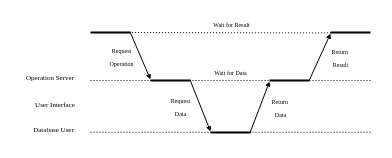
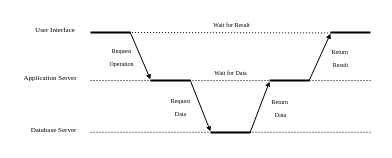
- <mxCell id="14" value="&lt;font face=&quot;Old Standard TT&quot; style=&quot;font-size: 7px&quot;&gt;Operation Server&lt;br&gt;&lt;/font&gt;" style="text;html=1;strokeColor=none;fillColor=none;align=center;verticalAlign=middle;whiteSpace=wrap;rounded=0;" vertex="1" parent="1"><mxGeometry x="20" y="68" width="60" height="16" as="geometry" /></mxCell>
+ <mxCell id="14" value="&lt;font face=&quot;Old Standard TT&quot; style=&quot;font-size: 7px&quot;&gt;Application Server&lt;br&gt;&lt;/font&gt;" style="text;html=1;strokeColor=none;fillColor=none;align=center;verticalAlign=middle;whiteSpace=wrap;rounded=0;" vertex="1" parent="1"><mxGeometry x="20" y="68" width="60" height="16" as="geometry" /></mxCell>
- <mxCell id="13" value="&lt;font face=&quot;Old Standard TT&quot; style=&quot;font-size: 7px&quot;&gt;User Interface&lt;/font&gt;" style="text;html=1;strokeColor=none;fillColor=none;align=center;verticalAlign=middle;whiteSpace=wrap;rounded=0;" vertex="1" parent="1"><mxGeometry x="30" y="95" width="50" height="16" as="geometry" /></mxCell>
+ <mxCell id="13" value="&lt;font face=&quot;Old Standard TT&quot; style=&quot;font-size: 7px&quot;&gt;User Interface&lt;/font&gt;" style="text;html=1;strokeColor=none;fillColor=none;align=center;verticalAlign=middle;whiteSpace=wrap;rounded=0;" vertex="1" parent="1"><mxGeometry x="30" y="20" width="50" height="16" as="geometry" /></mxCell>
- <mxCell id="16" value="&lt;font face=&quot;Old Standard TT&quot; style=&quot;font-size: 7px&quot;&gt;Database User&lt;/font&gt;" style="text;html=1;strokeColor=none;fillColor=none;align=center;verticalAlign=middle;whiteSpace=wrap;rounded=0;" vertex="1" parent="1"><mxGeometry x="27" y="120" width="53" height="16" as="geometry" /></mxCell>
+ <mxCell id="16" value="&lt;font face=&quot;Old Standard TT&quot; style=&quot;font-size: 7px&quot;&gt;Database Server&lt;/font&gt;" style="text;html=1;strokeColor=none;fillColor=none;align=center;verticalAlign=middle;whiteSpace=wrap;rounded=0;" vertex="1" parent="1"><mxGeometry x="27" y="120" width="53" height="16" as="geometry" /></mxCell>
